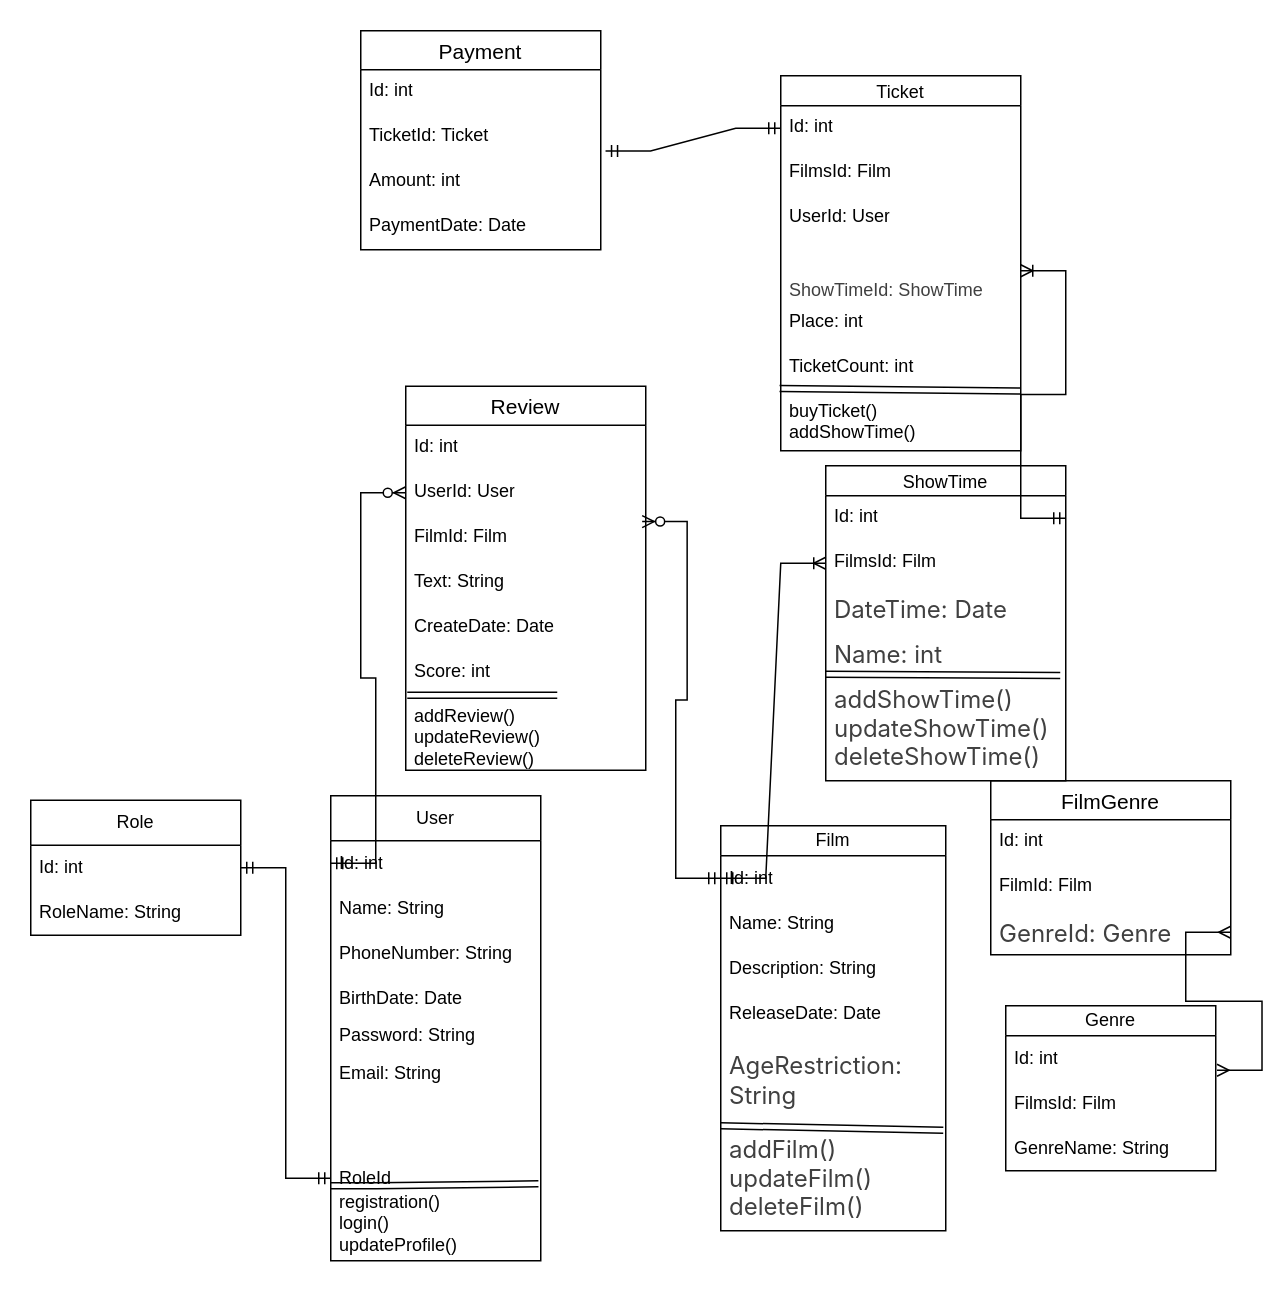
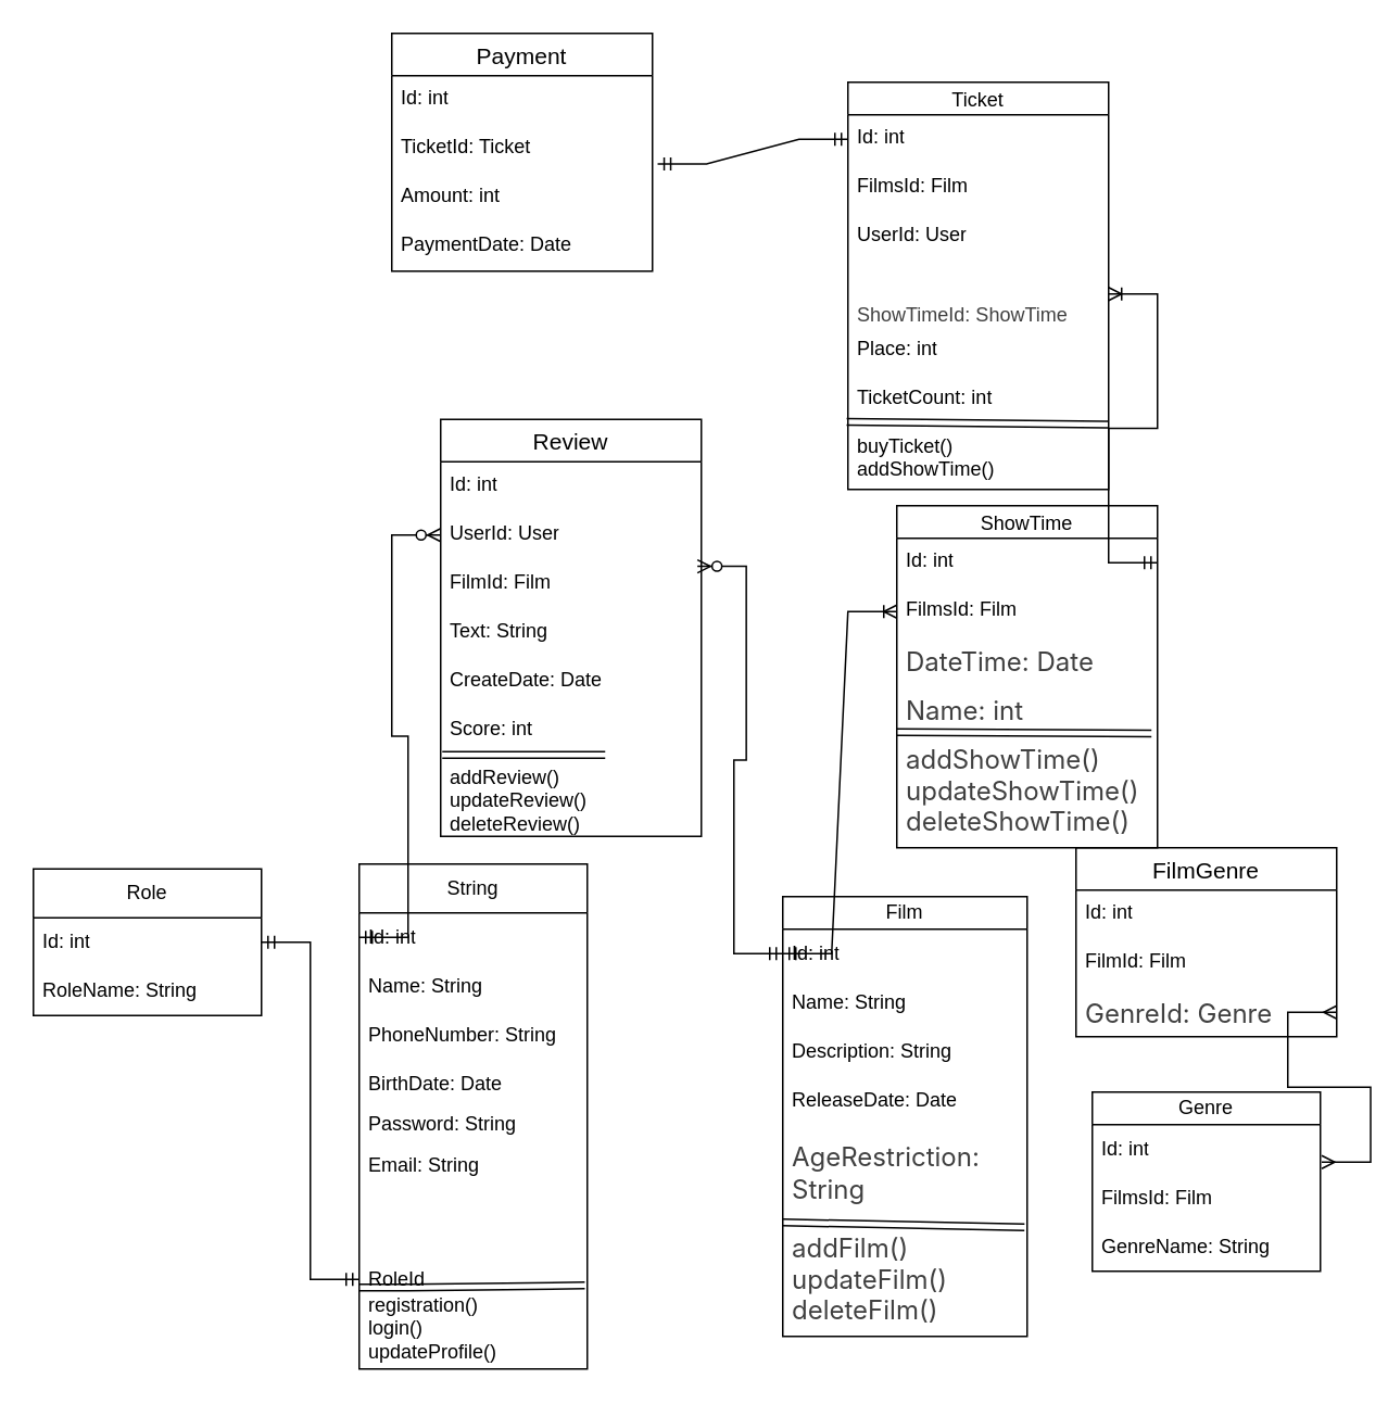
- <mxCell id="2" value="User" style="swimlane;fontStyle=0;childLayout=stackLayout;horizontal=1;startSize=30;horizontalStack=0;resizeParent=1;resizeParentMax=0;resizeLast=0;collapsible=1;marginBottom=0;whiteSpace=wrap;html=1;" parent="1" vertex="1"><mxGeometry x="220" y="530" width="140" height="310" as="geometry"><mxRectangle x="490" y="-1000" width="70" height="30" as="alternateBounds" /></mxGeometry></mxCell>
+ <mxCell id="2" value="String" style="swimlane;fontStyle=0;childLayout=stackLayout;horizontal=1;startSize=30;horizontalStack=0;resizeParent=1;resizeParentMax=0;resizeLast=0;collapsible=1;marginBottom=0;whiteSpace=wrap;html=1;" parent="1" vertex="1"><mxGeometry x="220" y="530" width="140" height="310" as="geometry"><mxRectangle x="490" y="-1000" width="70" height="30" as="alternateBounds" /></mxGeometry></mxCell>
